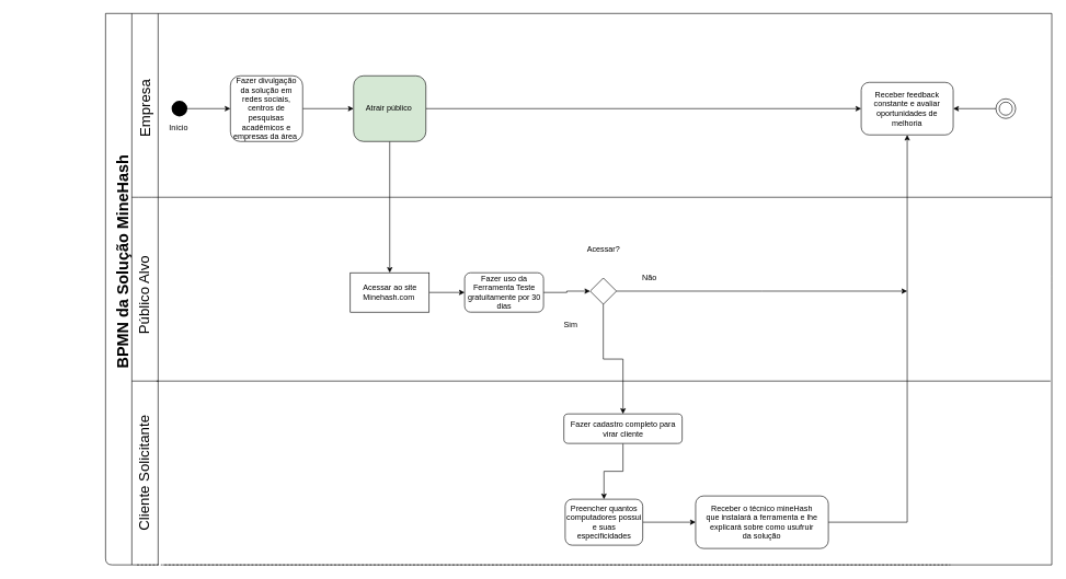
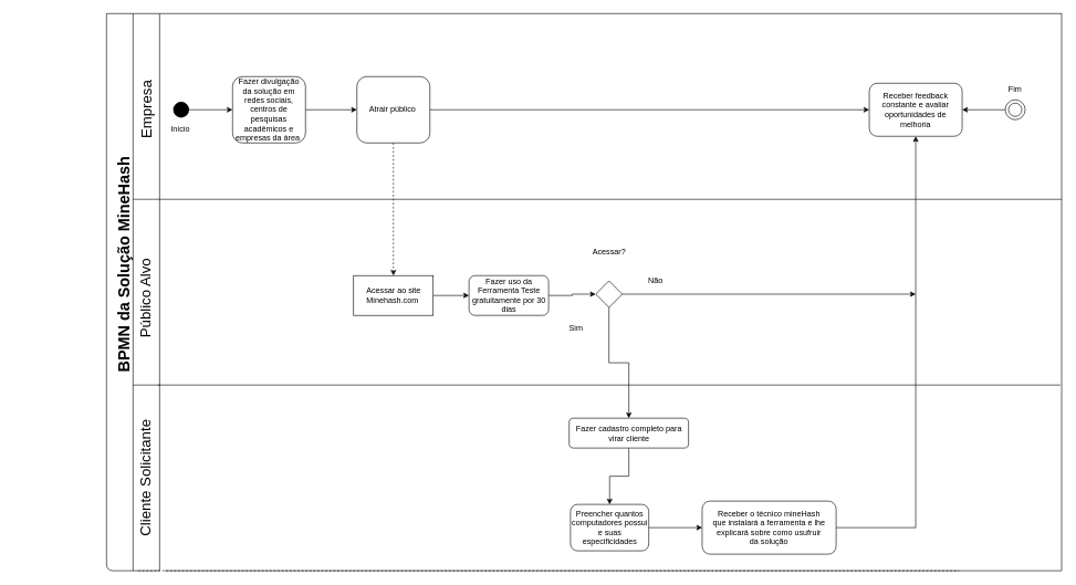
+ <mxCell id="24" value="Fim" style="text;html=1;strokeColor=none;fillColor=none;align=center;verticalAlign=middle;whiteSpace=wrap;rounded=0;opacity=0;" vertex="1" parent="1"><mxGeometry x="1510" y="125" width="40" height="20" as="geometry" /></mxCell>
- <mxCell id="43" value="&lt;span style=&quot;white-space: normal; font-size: 12px;&quot;&gt;Atrair público&amp;nbsp;&lt;/span&gt;" style="rounded=1;whiteSpace=wrap;html=1;fontSize=12;fillColor=#d5e8d4;" vertex="1" parent="1"><mxGeometry x="537.5" y="115" width="110" height="100" as="geometry" /></mxCell>
+ <mxCell id="43" value="&lt;span style=&quot;white-space: normal; font-size: 12px;&quot;&gt;Atrair público&amp;nbsp;&lt;/span&gt;" style="rounded=1;whiteSpace=wrap;html=1;fontSize=12;" vertex="1" parent="1"><mxGeometry x="537.5" y="115" width="110" height="100" as="geometry" /></mxCell>
- <mxCell id="41" style="edgeStyle=orthogonalEdgeStyle;rounded=0;orthogonalLoop=1;jettySize=auto;html=1;entryX=0.5;entryY=0;entryDx=0;entryDy=0;fontSize=12;" edge="1" parent="1" source="43" target="26"><mxGeometry relative="1" as="geometry" /></mxCell>
+ <mxCell id="41" style="edgeStyle=orthogonalEdgeStyle;rounded=0;orthogonalLoop=1;jettySize=auto;html=1;entryX=0.5;entryY=0;entryDx=0;entryDy=0;fontSize=12;dashed=1;" edge="1" parent="1" source="43" target="26"><mxGeometry relative="1" as="geometry" /></mxCell>
